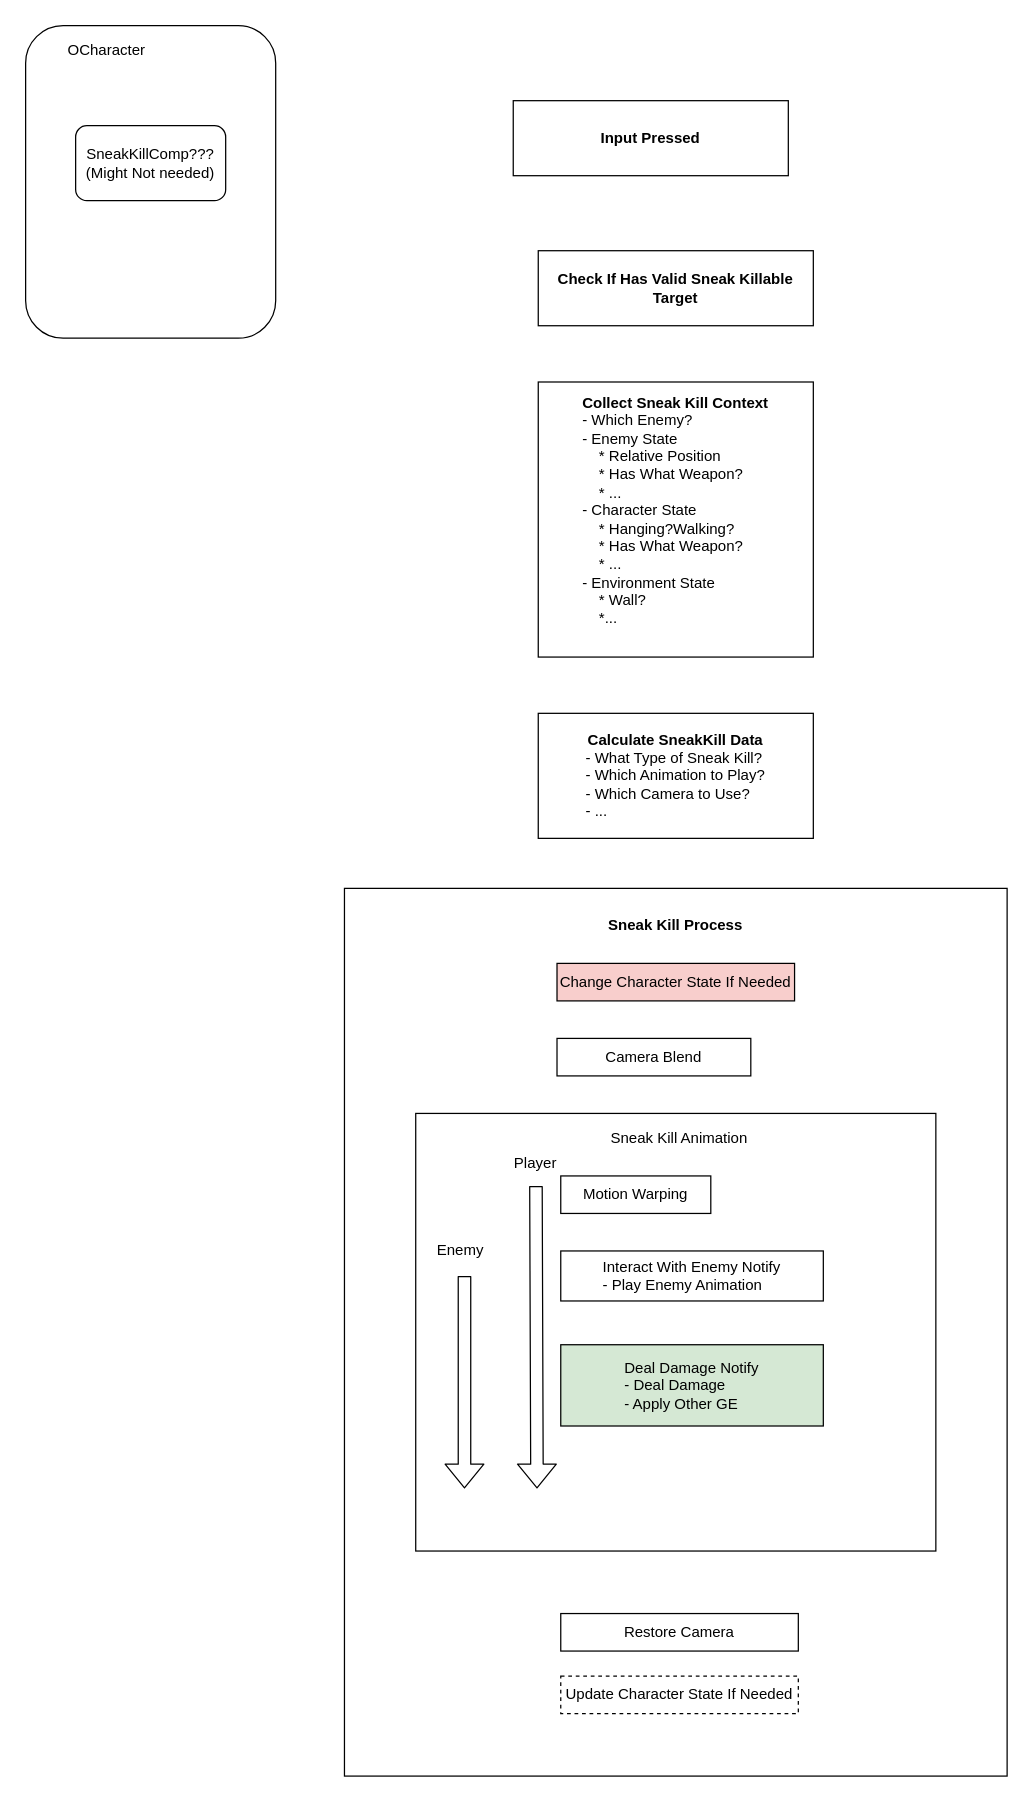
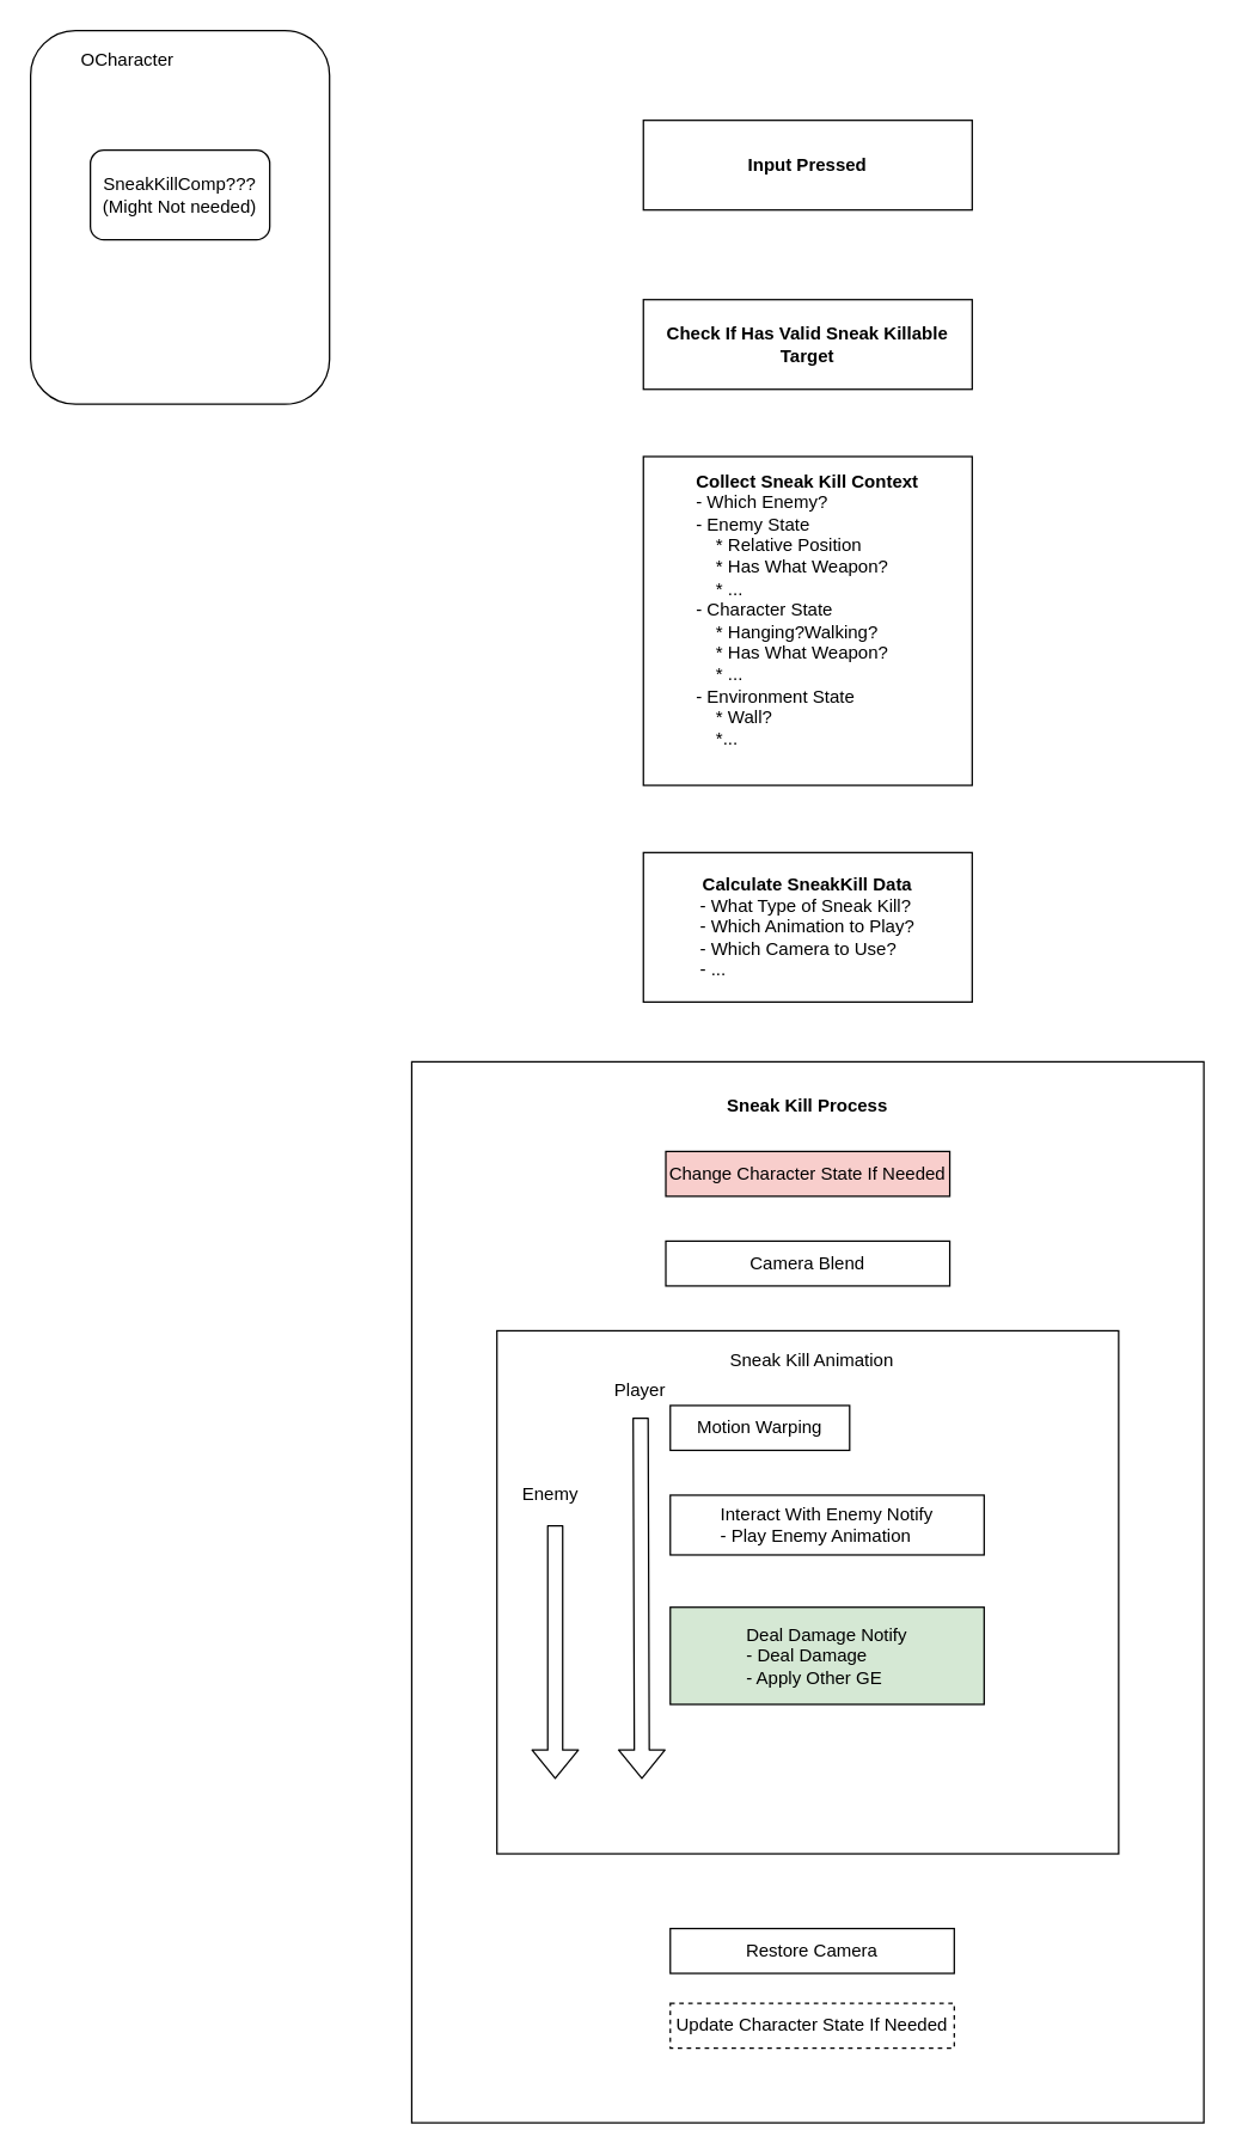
- <mxCell id="5" value="&lt;b&gt;Input Pressed&lt;/b&gt;" style="rounded=0;whiteSpace=wrap;html=1;" vertex="1" parent="1"><mxGeometry x="410" y="80" width="220" height="60" as="geometry" /></mxCell>
+ <mxCell id="5" value="&lt;b&gt;Input Pressed&lt;/b&gt;" style="rounded=0;whiteSpace=wrap;html=1;" vertex="1" parent="1"><mxGeometry x="430" y="80" width="220" height="60" as="geometry" /></mxCell>
- <mxCell id="19" value="Camera Blend" style="rounded=0;whiteSpace=wrap;html=1;" vertex="1" parent="1"><mxGeometry x="445" y="830" width="155" height="30" as="geometry" /></mxCell>
+ <mxCell id="19" value="Camera Blend" style="rounded=0;whiteSpace=wrap;html=1;" vertex="1" parent="1"><mxGeometry x="445" y="830" width="190" height="30" as="geometry" /></mxCell>
